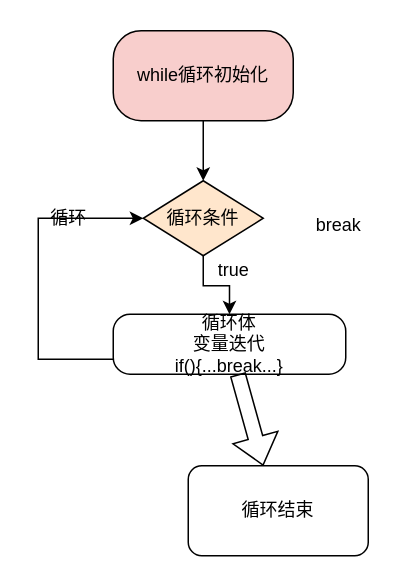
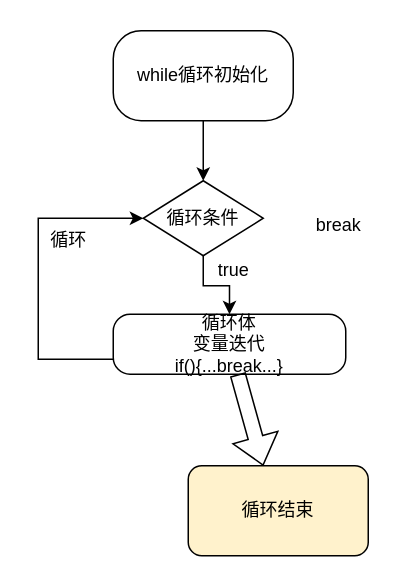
- <mxCell id="2" value="&lt;font style=&quot;vertical-align: inherit;&quot;&gt;&lt;font style=&quot;vertical-align: inherit;&quot;&gt;while循环初始化&lt;/font&gt;&lt;/font&gt;" style="rounded=1;whiteSpace=wrap;html=1;arcSize=31;fillColor=#f8cecc;" vertex="1" parent="1"><mxGeometry x="75" y="20" width="120" height="60" as="geometry" /></mxCell>
+ <mxCell id="2" value="&lt;font style=&quot;vertical-align: inherit;&quot;&gt;&lt;font style=&quot;vertical-align: inherit;&quot;&gt;while循环初始化&lt;/font&gt;&lt;/font&gt;" style="rounded=1;whiteSpace=wrap;html=1;arcSize=31;" vertex="1" parent="1"><mxGeometry x="75" y="20" width="120" height="60" as="geometry" /></mxCell>
- <mxCell id="8" value="循环" style="text;html=1;align=center;verticalAlign=middle;resizable=0;points=[];autosize=1;strokeColor=none;fillColor=none;" vertex="1" parent="1"><mxGeometry x="20" y="130" width="50" height="30" as="geometry" /></mxCell>
+ <mxCell id="8" value="循环" style="text;html=1;align=center;verticalAlign=middle;resizable=0;points=[];autosize=1;strokeColor=none;fillColor=none;" vertex="1" parent="1"><mxGeometry x="20" y="145" width="50" height="30" as="geometry" /></mxCell>
- <mxCell id="5" value="&lt;font style=&quot;vertical-align: inherit;&quot;&gt;&lt;font style=&quot;vertical-align: inherit;&quot;&gt;循环条件&lt;/font&gt;&lt;/font&gt;" style="rhombus;whiteSpace=wrap;html=1;fillColor=#ffe6cc;" vertex="1" parent="1"><mxGeometry x="95" y="120" width="80" height="50" as="geometry" /></mxCell>
+ <mxCell id="5" value="&lt;font style=&quot;vertical-align: inherit;&quot;&gt;&lt;font style=&quot;vertical-align: inherit;&quot;&gt;循环条件&lt;/font&gt;&lt;/font&gt;" style="rhombus;whiteSpace=wrap;html=1;" vertex="1" parent="1"><mxGeometry x="95" y="120" width="80" height="50" as="geometry" /></mxCell>
- <mxCell id="12" value="循环结束" style="rounded=1;whiteSpace=wrap;html=1;labelBorderColor=none;" vertex="1" parent="1"><mxGeometry x="125" y="310" width="120" height="60" as="geometry" /></mxCell>
+ <mxCell id="12" value="循环结束" style="rounded=1;whiteSpace=wrap;html=1;labelBorderColor=none;fillColor=#fff2cc;" vertex="1" parent="1"><mxGeometry x="125" y="310" width="120" height="60" as="geometry" /></mxCell>
